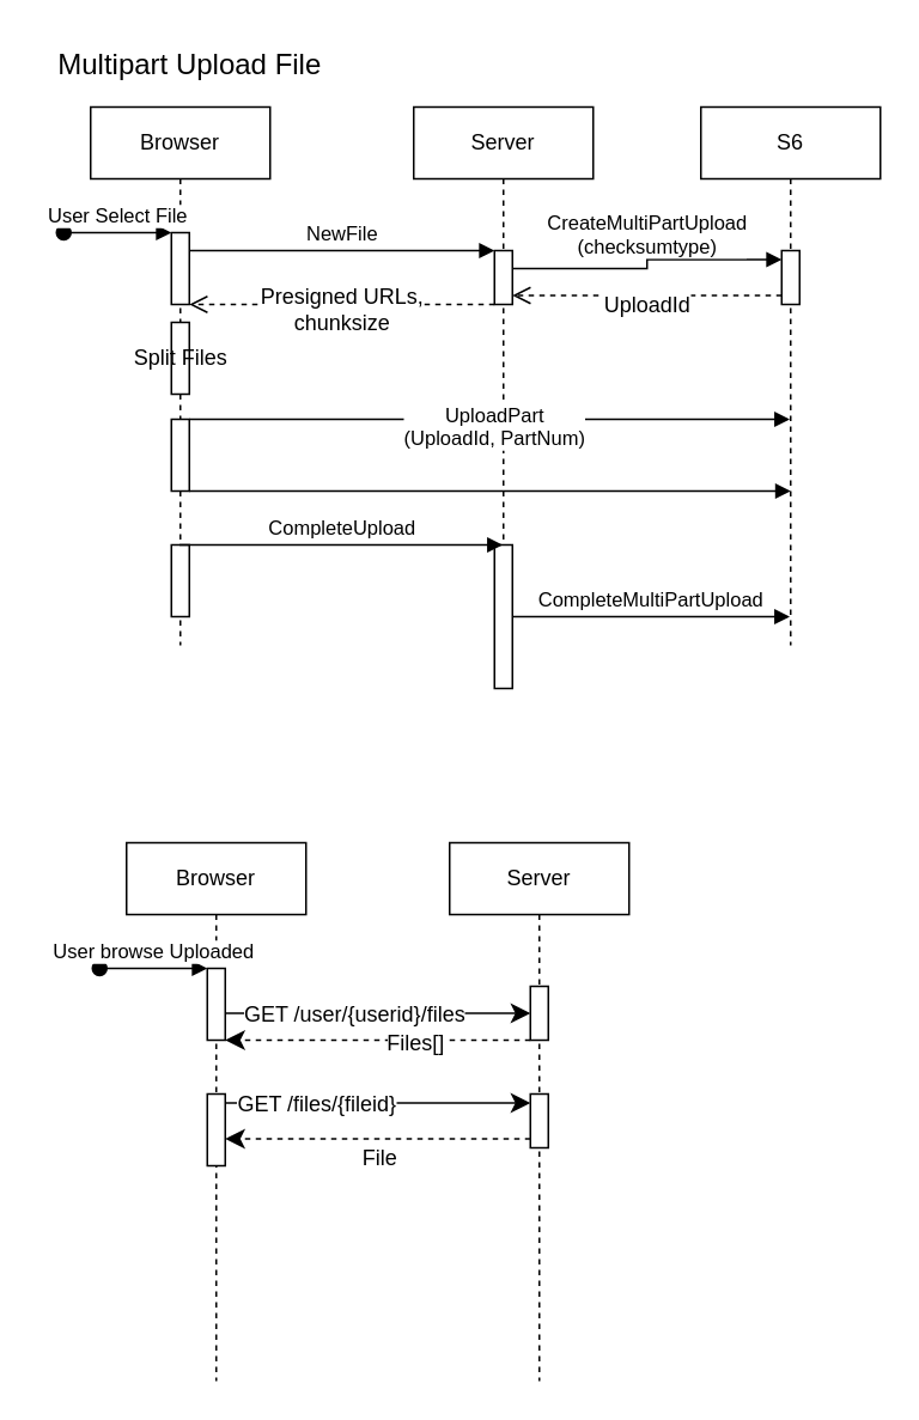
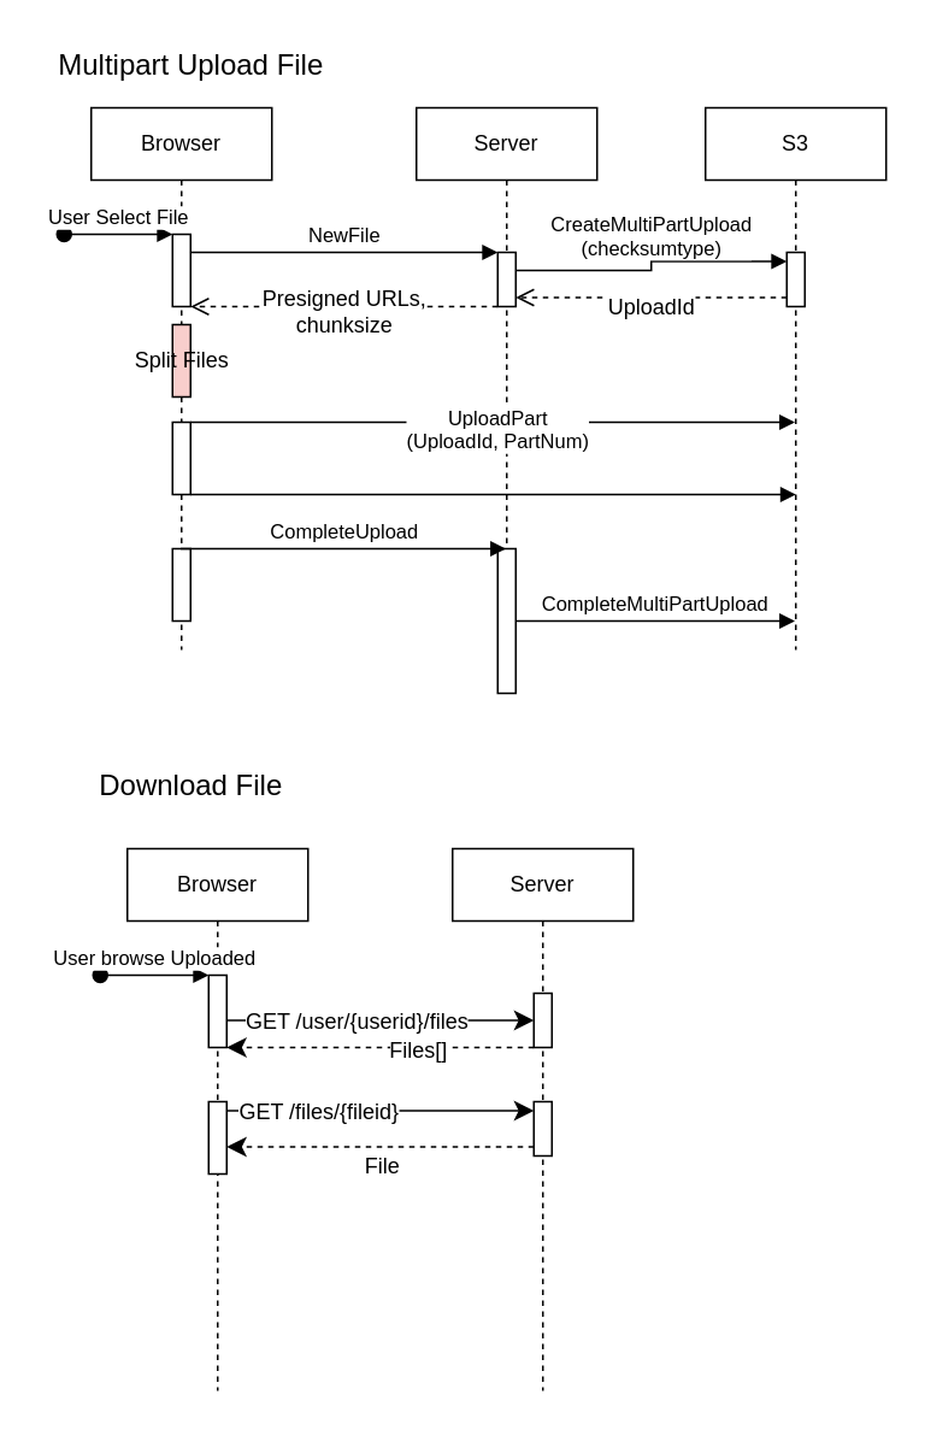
- <mxCell id="12" value="S6" style="shape=umlLifeline;perimeter=lifelinePerimeter;whiteSpace=wrap;html=1;container=0;dropTarget=0;collapsible=0;recursiveResize=0;outlineConnect=0;portConstraint=eastwest;newEdgeStyle={&quot;edgeStyle&quot;:&quot;elbowEdgeStyle&quot;,&quot;elbow&quot;:&quot;vertical&quot;,&quot;curved&quot;:0,&quot;rounded&quot;:0};" vertex="1" parent="1"><mxGeometry x="390" y="59" width="100" height="300" as="geometry" /></mxCell>
+ <mxCell id="12" value="S3" style="shape=umlLifeline;perimeter=lifelinePerimeter;whiteSpace=wrap;html=1;container=0;dropTarget=0;collapsible=0;recursiveResize=0;outlineConnect=0;portConstraint=eastwest;newEdgeStyle={&quot;edgeStyle&quot;:&quot;elbowEdgeStyle&quot;,&quot;elbow&quot;:&quot;vertical&quot;,&quot;curved&quot;:0,&quot;rounded&quot;:0};" vertex="1" parent="1"><mxGeometry x="390" y="59" width="100" height="300" as="geometry" /></mxCell>
- <mxCell id="7" value="Split Files" style="html=1;points=[];perimeter=orthogonalPerimeter;outlineConnect=0;targetShapes=umlLifeline;portConstraint=eastwest;newEdgeStyle={&quot;edgeStyle&quot;:&quot;elbowEdgeStyle&quot;,&quot;elbow&quot;:&quot;vertical&quot;,&quot;curved&quot;:0,&quot;rounded&quot;:0};" vertex="1" parent="2"><mxGeometry x="45" y="120" width="10" height="40" as="geometry" /></mxCell>
+ <mxCell id="7" value="Split Files" style="html=1;points=[];perimeter=orthogonalPerimeter;outlineConnect=0;targetShapes=umlLifeline;portConstraint=eastwest;newEdgeStyle={&quot;edgeStyle&quot;:&quot;elbowEdgeStyle&quot;,&quot;elbow&quot;:&quot;vertical&quot;,&quot;curved&quot;:0,&quot;rounded&quot;:0};fillColor=#f8cecc;" vertex="1" parent="2"><mxGeometry x="45" y="120" width="10" height="40" as="geometry" /></mxCell>
+ <mxCell id="37" value="Download File" style="text;html=1;align=center;verticalAlign=middle;resizable=0;points=[];autosize=1;strokeColor=none;fillColor=none;fontSize=16;" vertex="1" parent="1"><mxGeometry x="45" y="419" width="120" height="30" as="geometry" /></mxCell>
